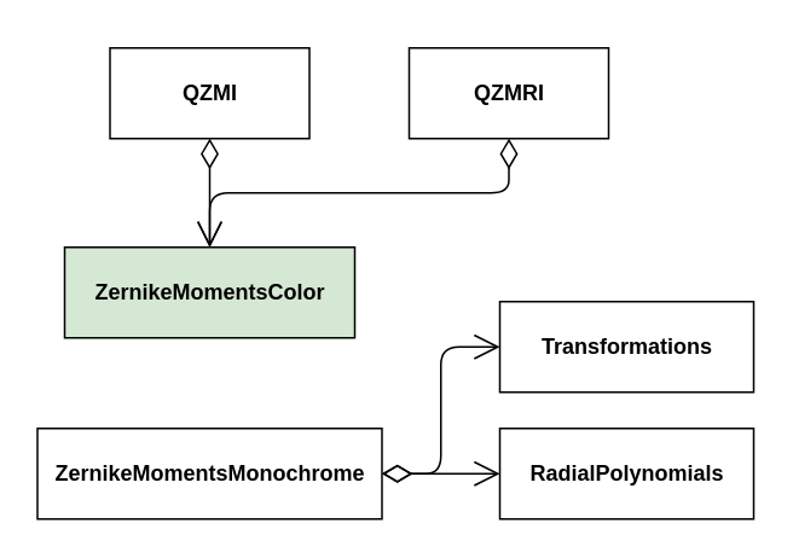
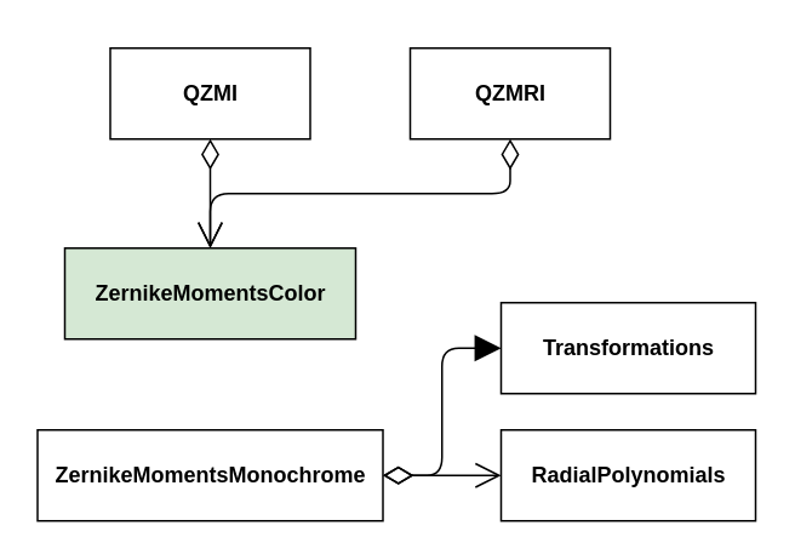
- <mxCell id="9" value="&lt;br&gt;" style="endArrow=open;html=1;endSize=12;startArrow=diamondThin;startSize=14;startFill=0;edgeStyle=orthogonalEdgeStyle;align=left;verticalAlign=bottom;exitX=1;exitY=0.5;exitDx=0;exitDy=0;entryX=0;entryY=0.5;entryDx=0;entryDy=0;" edge="1" parent="1" source="4" target="6"><mxGeometry x="-0.692" y="10" relative="1" as="geometry"><mxPoint x="125" y="230" as="sourcePoint" /><mxPoint x="125" y="320" as="targetPoint" /><mxPoint as="offset" /></mxGeometry></mxCell>
+ <mxCell id="9" value="&lt;br&gt;" style="endArrow=block;html=1;endSize=12;startArrow=diamondThin;startSize=14;startFill=0;edgeStyle=orthogonalEdgeStyle;align=left;verticalAlign=bottom;exitX=1;exitY=0.5;exitDx=0;exitDy=0;entryX=0;entryY=0.5;entryDx=0;entryDy=0;" edge="1" parent="1" source="4" target="6"><mxGeometry x="-0.692" y="10" relative="1" as="geometry"><mxPoint x="125" y="230" as="sourcePoint" /><mxPoint x="125" y="320" as="targetPoint" /><mxPoint as="offset" /></mxGeometry></mxCell>
